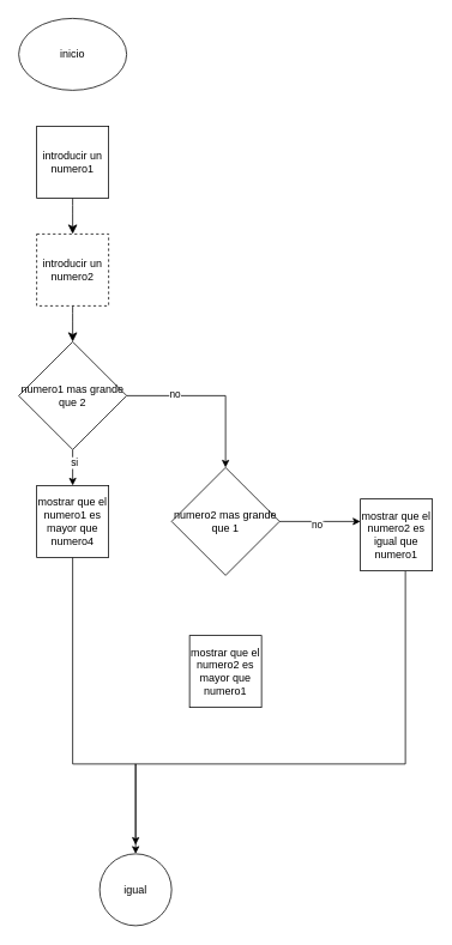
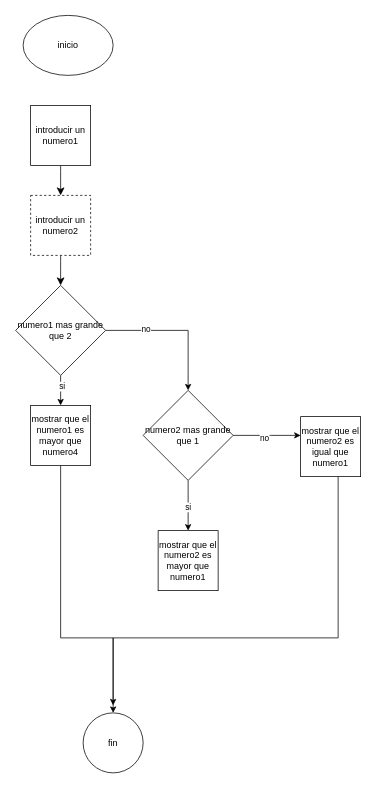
- <mxCell id="2" value="inicio" style="ellipse;whiteSpace=wrap;html=1;" parent="1" vertex="1"><mxGeometry x="20" y="20" width="120" height="80" as="geometry" /></mxCell>
+ <mxCell id="2" value="inicio" style="ellipse;whiteSpace=wrap;html=1;" parent="1" vertex="1"><mxGeometry x="30" y="20" width="120" height="80" as="geometry" /></mxCell>
+ <mxCell id="12" style="edgeStyle=orthogonalEdgeStyle;rounded=0;orthogonalLoop=1;jettySize=auto;html=1;" parent="1" source="16" target="21" edge="1"><mxGeometry relative="1" as="geometry" /></mxCell>
+ <mxCell id="13" value="si" style="edgeLabel;html=1;align=center;verticalAlign=middle;resizable=0;points=[];" parent="12" vertex="1" connectable="0"><mxGeometry x="0.045" y="-1" relative="1" as="geometry"><mxPoint as="offset" /></mxGeometry></mxCell>
- <mxCell id="22" value="igual" style="ellipse;whiteSpace=wrap;html=1;aspect=fixed;" parent="1" vertex="1"><mxGeometry x="110" y="950" width="80" height="80" as="geometry" /></mxCell>
+ <mxCell id="22" value="fin" style="ellipse;whiteSpace=wrap;html=1;aspect=fixed;" parent="1" vertex="1"><mxGeometry x="110" y="950" width="80" height="80" as="geometry" /></mxCell>
